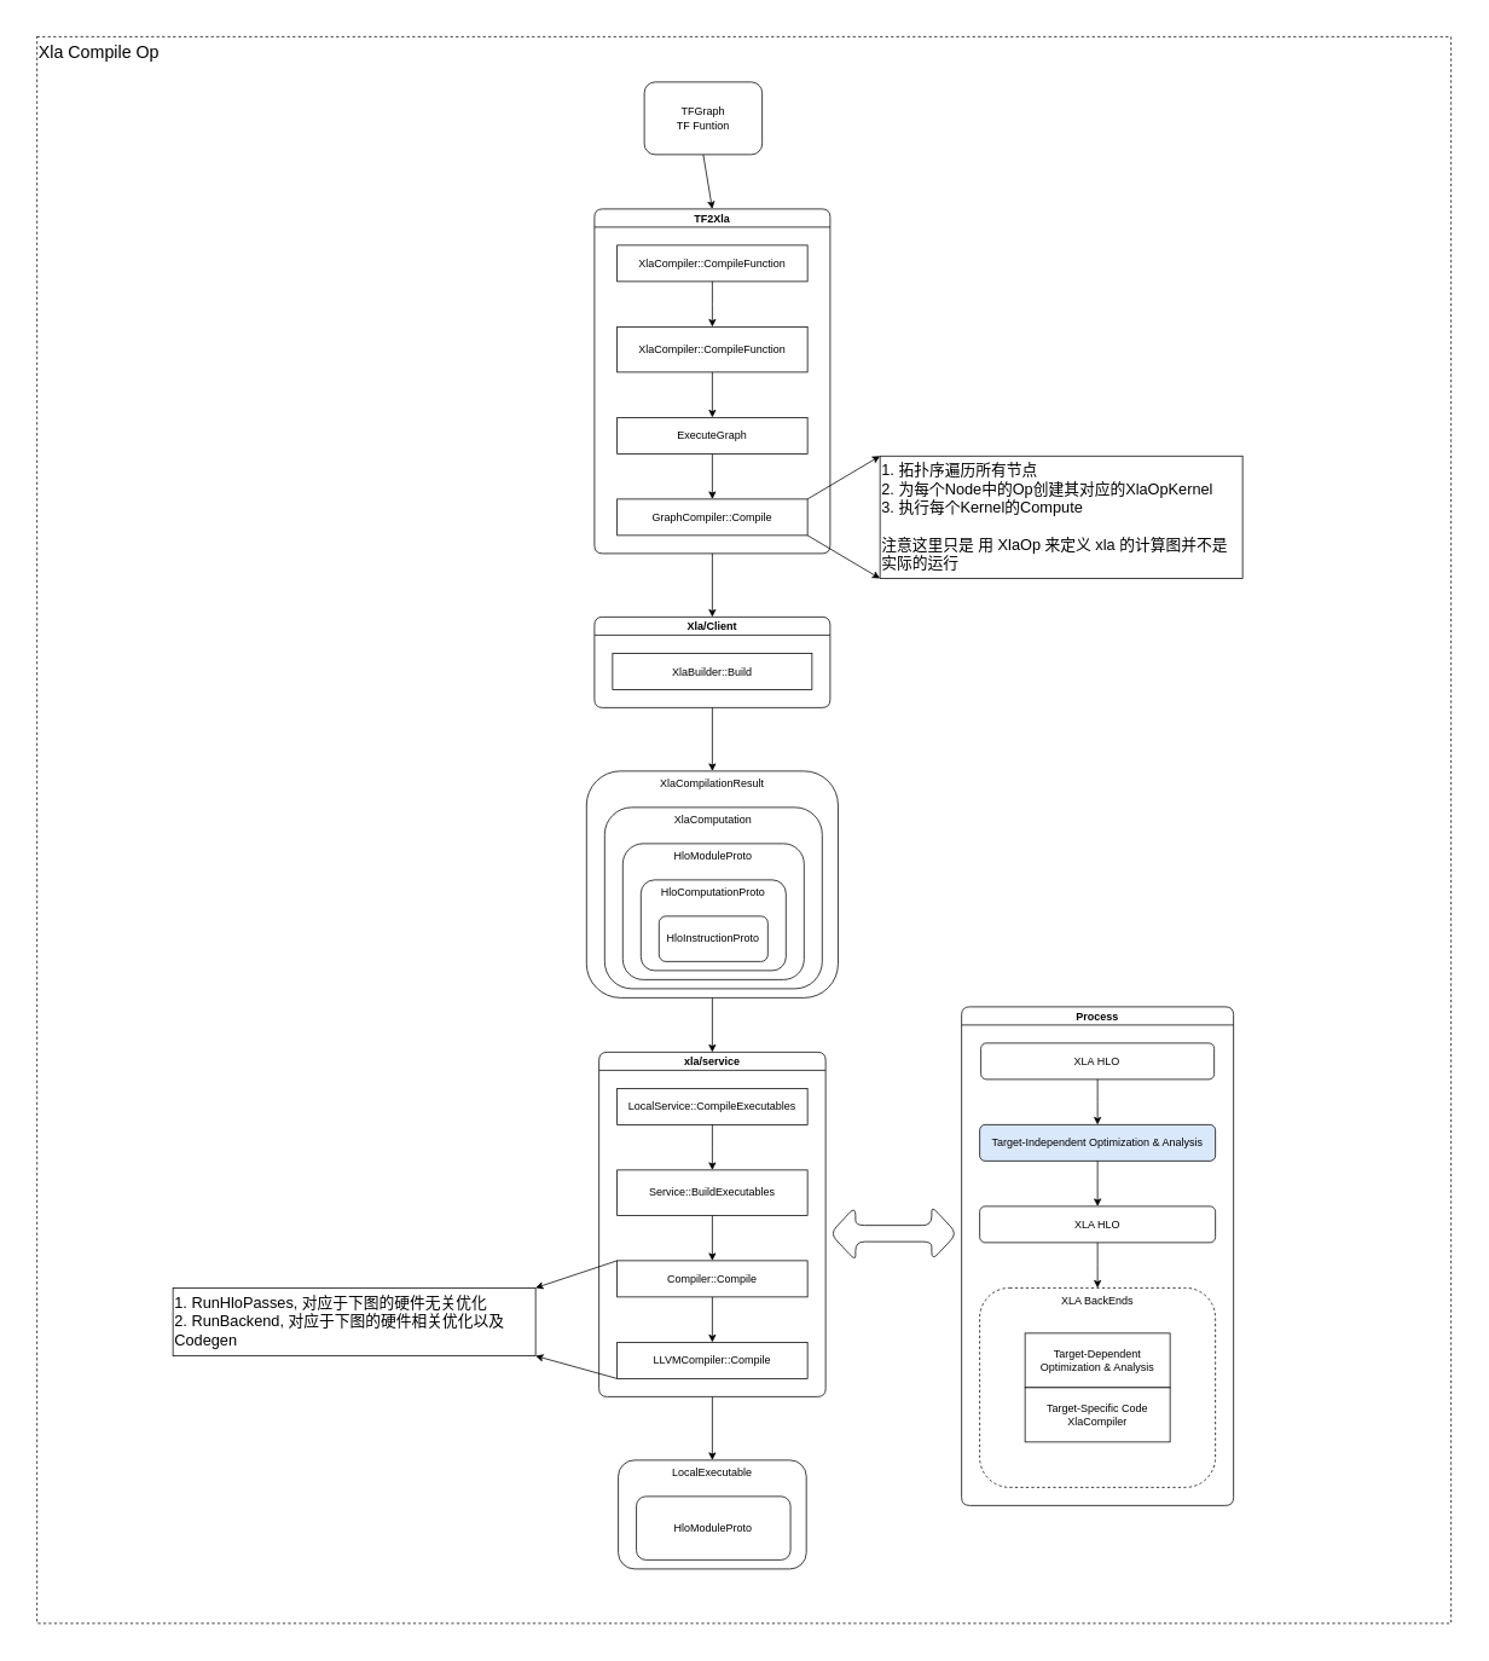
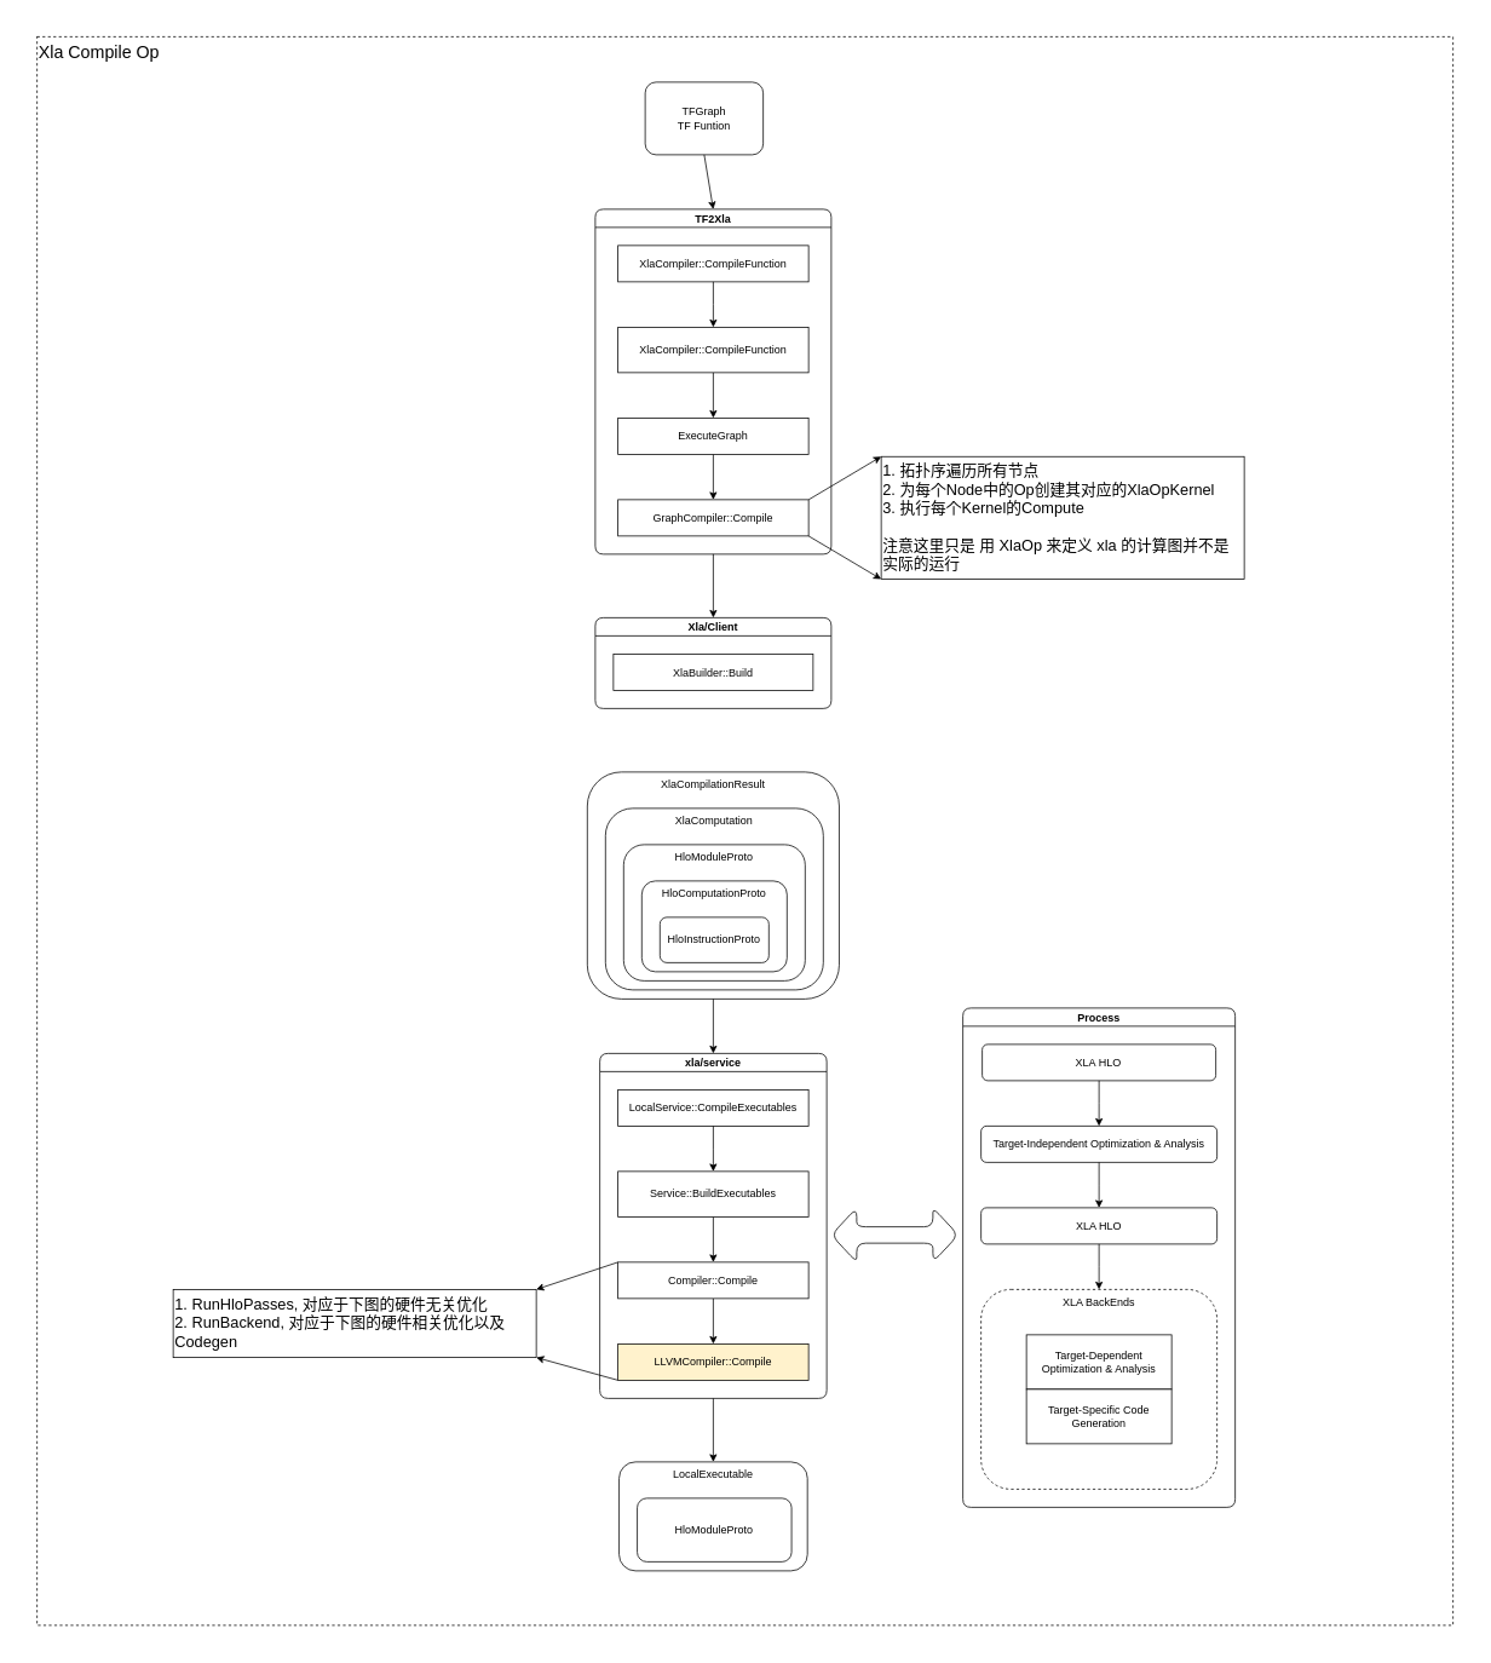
- <mxCell id="20" style="edgeStyle=none;html=1;exitX=0.5;exitY=1;exitDx=0;exitDy=0;fontSize=12;entryX=0.5;entryY=0;entryDx=0;entryDy=0;" parent="2" source="21" target="7" edge="1"><mxGeometry relative="1" as="geometry"><mxPoint x="765" y="890" as="targetPoint" /></mxGeometry></mxCell>
- <mxCell id="48" value="Target-Independent Optimization &amp;amp; Analysis" style="whiteSpace=wrap;html=1;rounded=1;glass=0;fontSize=12;startSize=20;fillColor=#dae8fc;" parent="46" vertex="1"><mxGeometry x="20" y="130" width="260" height="40" as="geometry" /></mxCell>
+ <mxCell id="48" value="Target-Independent Optimization &amp;amp; Analysis" style="whiteSpace=wrap;html=1;rounded=1;glass=0;fontSize=12;startSize=20;" parent="46" vertex="1"><mxGeometry x="20" y="130" width="260" height="40" as="geometry" /></mxCell>
- <mxCell id="41" value="LLVMCompiler::Compile" style="whiteSpace=wrap;html=1;" parent="34" vertex="1"><mxGeometry x="20" y="320" width="210" height="40" as="geometry" /></mxCell>
+ <mxCell id="41" value="LLVMCompiler::Compile" style="whiteSpace=wrap;html=1;fillColor=#fff2cc;" parent="34" vertex="1"><mxGeometry x="20" y="320" width="210" height="40" as="geometry" /></mxCell>
- <mxCell id="55" value="Target-Specific Code XlaCompiler" style="rounded=0;whiteSpace=wrap;html=1;glass=0;fontSize=12;startSize=20;" parent="46" vertex="1"><mxGeometry x="70" y="420" width="160" height="60" as="geometry" /></mxCell>
+ <mxCell id="55" value="Target-Specific Code Generation" style="rounded=0;whiteSpace=wrap;html=1;glass=0;fontSize=12;startSize=20;" parent="46" vertex="1"><mxGeometry x="70" y="420" width="160" height="60" as="geometry" /></mxCell>
